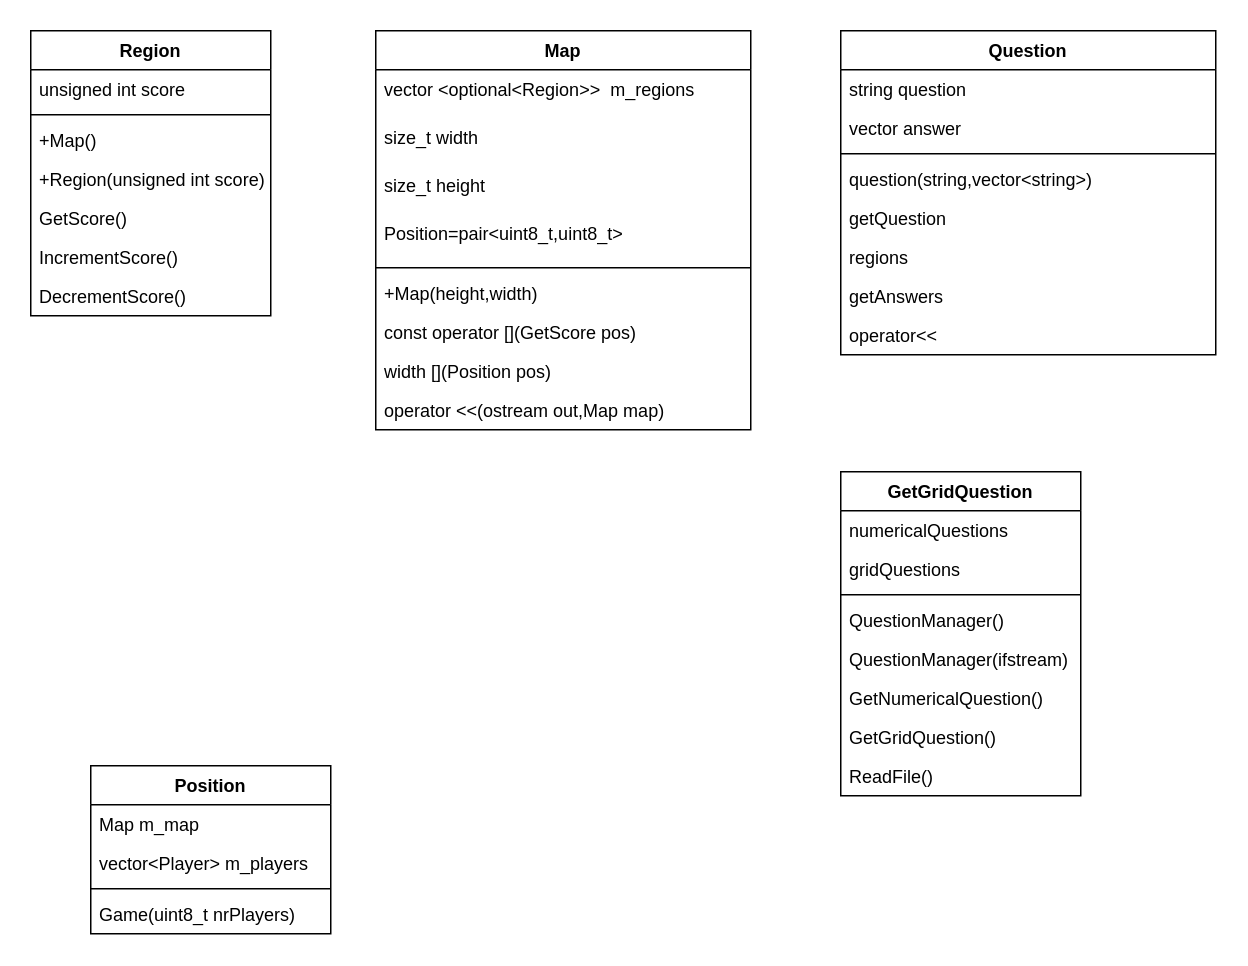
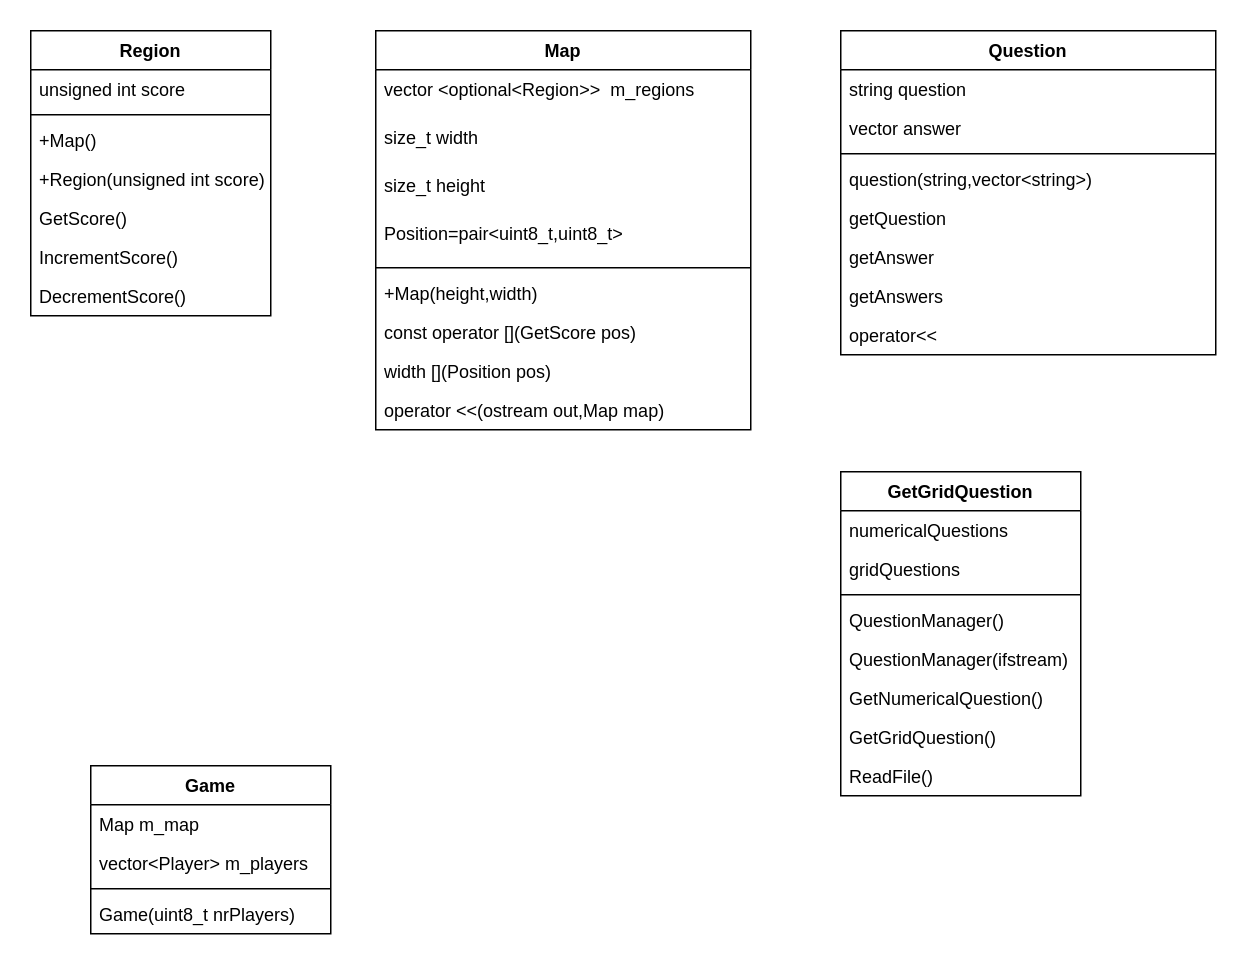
- <mxCell id="31" value="regions" style="text;strokeColor=none;fillColor=none;align=left;verticalAlign=top;spacingLeft=4;spacingRight=4;overflow=hidden;rotatable=0;points=[[0,0.5],[1,0.5]];portConstraint=eastwest;" parent="25" vertex="1"><mxGeometry y="138" width="250" height="26" as="geometry" /></mxCell>
+ <mxCell id="31" value="getAnswer" style="text;strokeColor=none;fillColor=none;align=left;verticalAlign=top;spacingLeft=4;spacingRight=4;overflow=hidden;rotatable=0;points=[[0,0.5],[1,0.5]];portConstraint=eastwest;" parent="25" vertex="1"><mxGeometry y="138" width="250" height="26" as="geometry" /></mxCell>
- <mxCell id="20" value="Position" style="swimlane;fontStyle=1;align=center;verticalAlign=top;childLayout=stackLayout;horizontal=1;startSize=26;horizontalStack=0;resizeParent=1;resizeParentMax=0;resizeLast=0;collapsible=1;marginBottom=0;" parent="1" vertex="1"><mxGeometry x="60" y="510" width="160" height="112" as="geometry" /></mxCell>
+ <mxCell id="20" value="Game" style="swimlane;fontStyle=1;align=center;verticalAlign=top;childLayout=stackLayout;horizontal=1;startSize=26;horizontalStack=0;resizeParent=1;resizeParentMax=0;resizeLast=0;collapsible=1;marginBottom=0;" parent="1" vertex="1"><mxGeometry x="60" y="510" width="160" height="112" as="geometry" /></mxCell>
